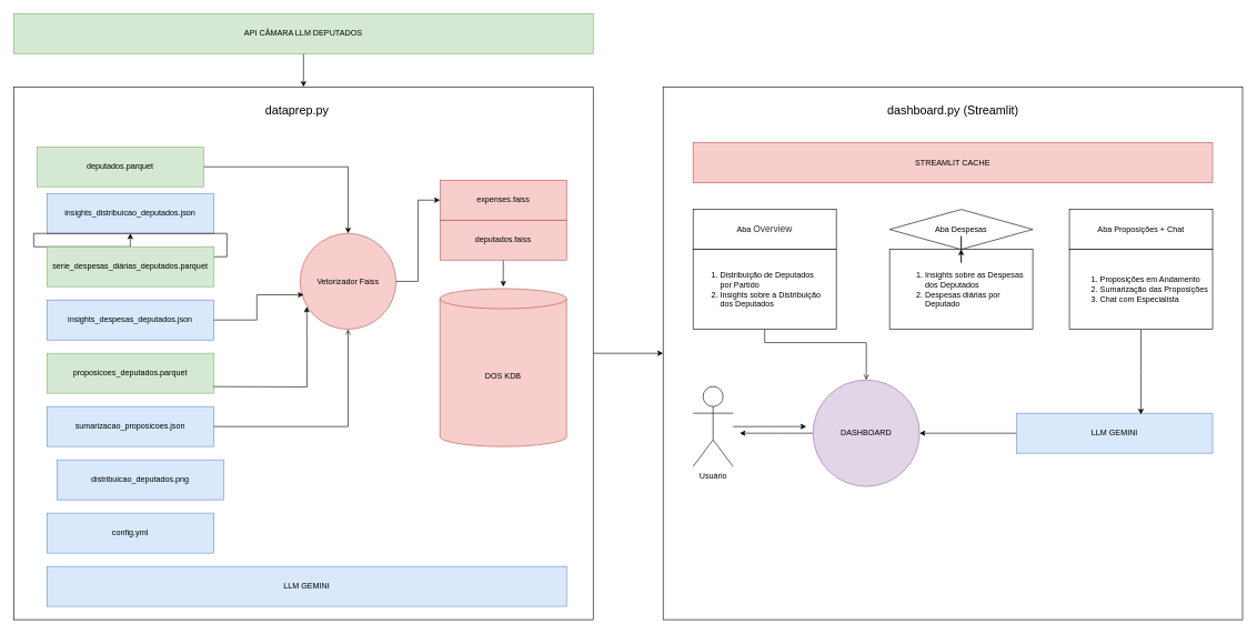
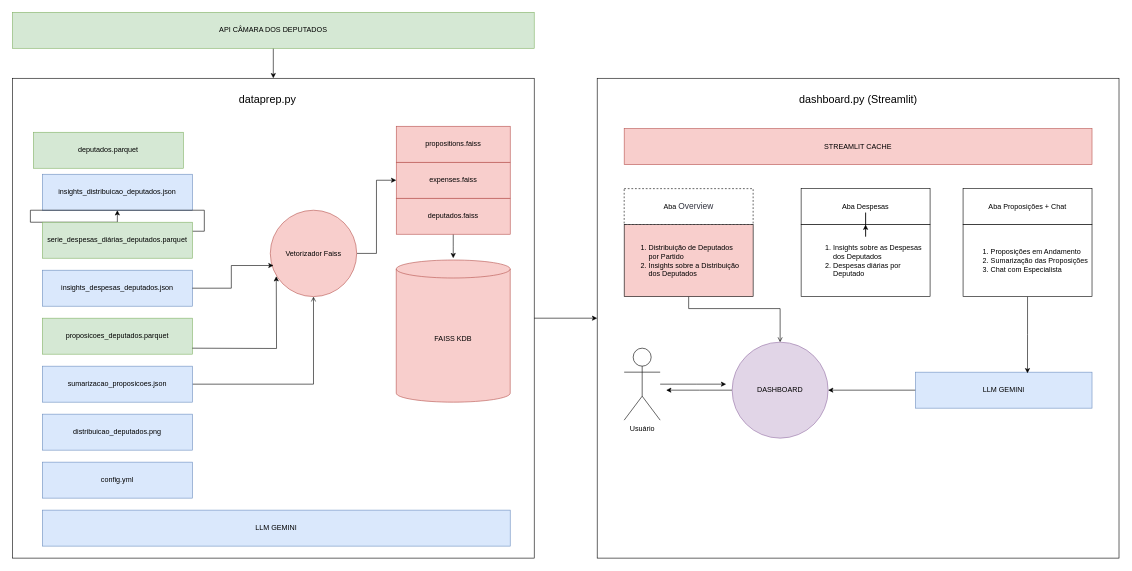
- <mxCell id="36" value="API CÂMARA LLM DEPUTADOS" style="rounded=0;whiteSpace=wrap;html=1;fillColor=#d5e8d4;strokeColor=#82b366;" vertex="1" parent="1"><mxGeometry x="20" y="20" width="870" height="60" as="geometry" /></mxCell>
+ <mxCell id="36" value="API CÂMARA DOS DEPUTADOS" style="rounded=0;whiteSpace=wrap;html=1;fillColor=#d5e8d4;strokeColor=#82b366;" vertex="1" parent="1"><mxGeometry x="20" y="20" width="870" height="60" as="geometry" /></mxCell>
+ <mxCell id="22" value="propositions.faiss" style="rounded=0;whiteSpace=wrap;html=1;fillColor=#f8cecc;strokeColor=#b85450;" vertex="1" parent="1"><mxGeometry x="660" y="210" width="190" height="60" as="geometry" /></mxCell>
- <mxCell id="6" style="edgeStyle=orthogonalEdgeStyle;rounded=0;orthogonalLoop=1;jettySize=auto;html=1;" edge="1" parent="1" source="7" target="15"><mxGeometry relative="1" as="geometry" /></mxCell>
- <mxCell id="25" value="Aba&amp;nbsp;&lt;span style=&quot;color: rgb(49, 51, 63); font-family: &amp;quot;Source Sans Pro&amp;quot;, sans-serif; font-size: 14px; text-wrap-mode: nowrap; background-color: rgb(255, 255, 255);&quot;&gt;Overview&lt;/span&gt;" style="rounded=0;whiteSpace=wrap;html=1;" vertex="1" parent="1"><mxGeometry x="1040" y="314" width="215" height="60" as="geometry" /></mxCell>
+ <mxCell id="25" value="Aba&amp;nbsp;&lt;span style=&quot;color: rgb(49, 51, 63); font-family: &amp;quot;Source Sans Pro&amp;quot;, sans-serif; font-size: 14px; text-wrap-mode: nowrap; background-color: rgb(255, 255, 255);&quot;&gt;Overview&lt;/span&gt;" style="rounded=0;whiteSpace=wrap;html=1;dashed=1;" vertex="1" parent="1"><mxGeometry x="1040" y="314" width="215" height="60" as="geometry" /></mxCell>
- <mxCell id="26" value="Aba Despesas" style="rhombus;whiteSpace=wrap;html=1;" vertex="1" parent="1"><mxGeometry x="1335" y="314" width="215" height="60" as="geometry" /></mxCell>
+ <mxCell id="26" value="Aba Despesas" style="rounded=0;whiteSpace=wrap;html=1;" vertex="1" parent="1"><mxGeometry x="1335" y="314" width="215" height="60" as="geometry" /></mxCell>
- <mxCell id="38" value="&lt;div&gt;&lt;ol&gt;&lt;li style=&quot;text-align: left;&quot;&gt;Distribuição de Deputados&lt;br&gt;por Partido&lt;/li&gt;&lt;li style=&quot;text-align: left;&quot;&gt;Insights sobre a Distribuição dos Deputados&lt;/li&gt;&lt;/ol&gt;&lt;/div&gt;" style="rounded=0;whiteSpace=wrap;html=1;" vertex="1" parent="1"><mxGeometry x="1040" y="374" width="215" height="120" as="geometry" /></mxCell>
+ <mxCell id="38" value="&lt;div&gt;&lt;ol&gt;&lt;li style=&quot;text-align: left;&quot;&gt;Distribuição de Deputados&lt;br&gt;por Partido&lt;/li&gt;&lt;li style=&quot;text-align: left;&quot;&gt;Insights sobre a Distribuição dos Deputados&lt;/li&gt;&lt;/ol&gt;&lt;/div&gt;" style="rounded=0;whiteSpace=wrap;html=1;fillColor=#f8cecc;" vertex="1" parent="1"><mxGeometry x="1040" y="374" width="215" height="120" as="geometry" /></mxCell>
- <mxCell id="20" value="DOS KDB" style="shape=cylinder3;whiteSpace=wrap;html=1;boundedLbl=1;backgroundOutline=1;size=15;fillColor=#f8cecc;strokeColor=#b85450;" vertex="1" parent="1"><mxGeometry x="660" y="433" width="190" height="237" as="geometry" /></mxCell>
+ <mxCell id="20" value="FAISS KDB" style="shape=cylinder3;whiteSpace=wrap;html=1;boundedLbl=1;backgroundOutline=1;size=15;fillColor=#f8cecc;strokeColor=#b85450;" vertex="1" parent="1"><mxGeometry x="660" y="433" width="190" height="237" as="geometry" /></mxCell>
- <mxCell id="39" value="distribuicao_deputados.png" style="rounded=0;whiteSpace=wrap;html=1;fillColor=#dae8fc;strokeColor=#6c8ebf;" vertex="1" parent="1"><mxGeometry x="85" y="690" width="250" height="60" as="geometry" /></mxCell>
+ <mxCell id="39" value="distribuicao_deputados.png" style="rounded=0;whiteSpace=wrap;html=1;fillColor=#dae8fc;strokeColor=#6c8ebf;" vertex="1" parent="1"><mxGeometry x="70" y="690" width="250" height="60" as="geometry" /></mxCell>
